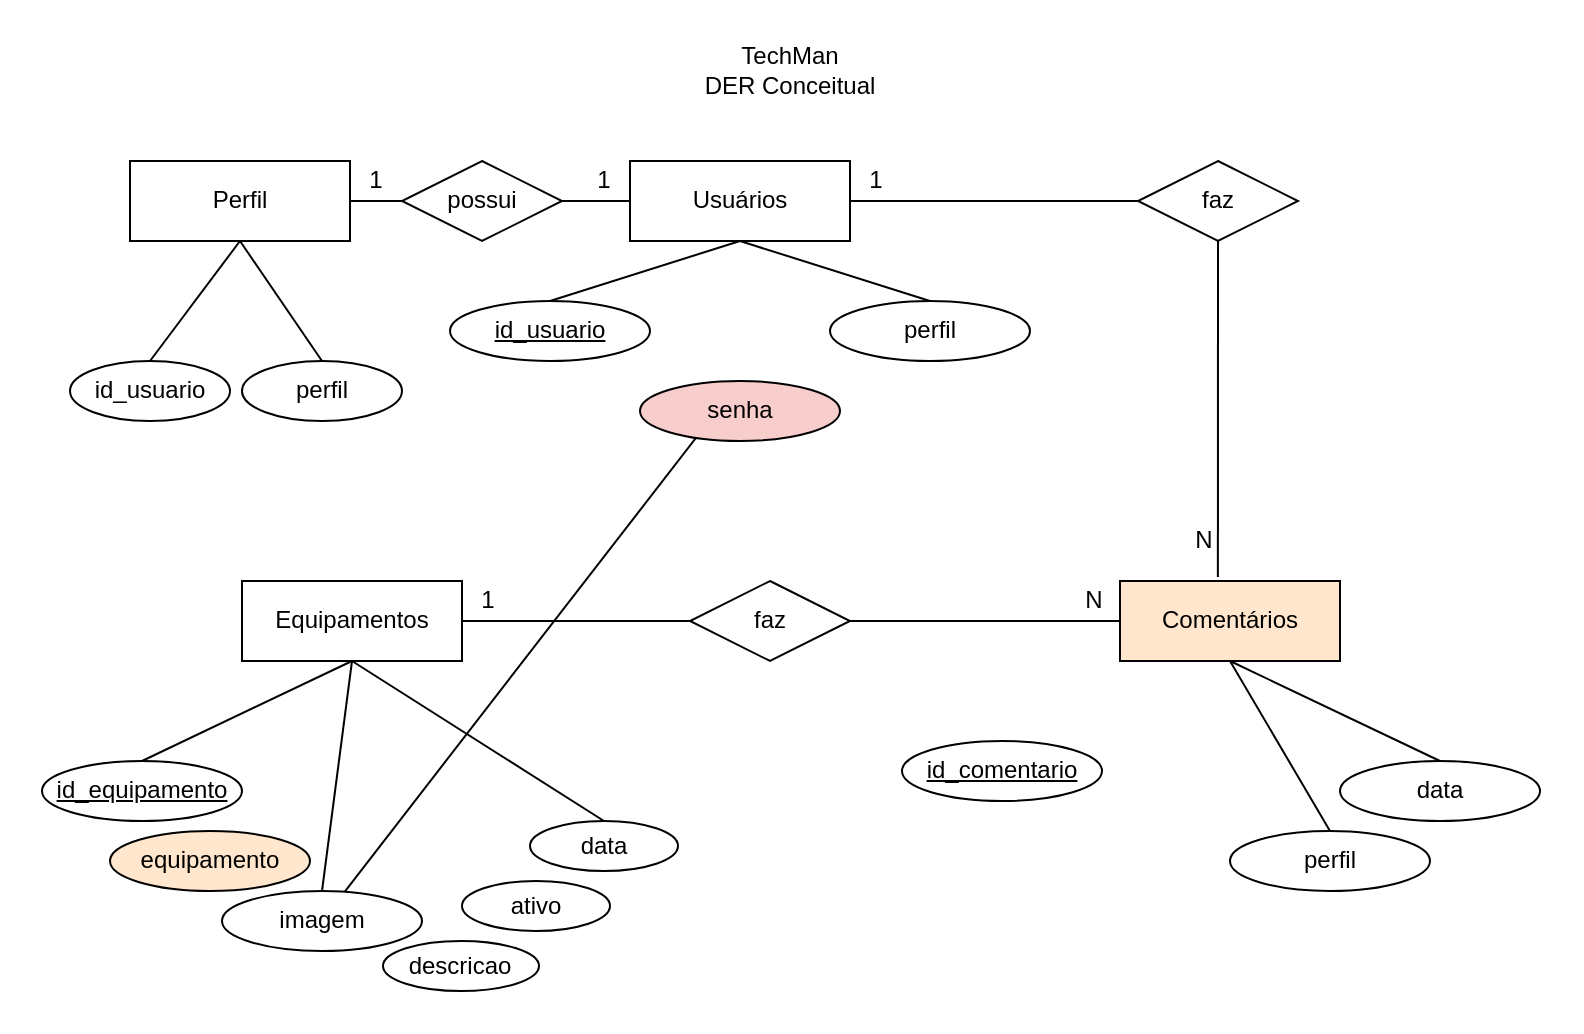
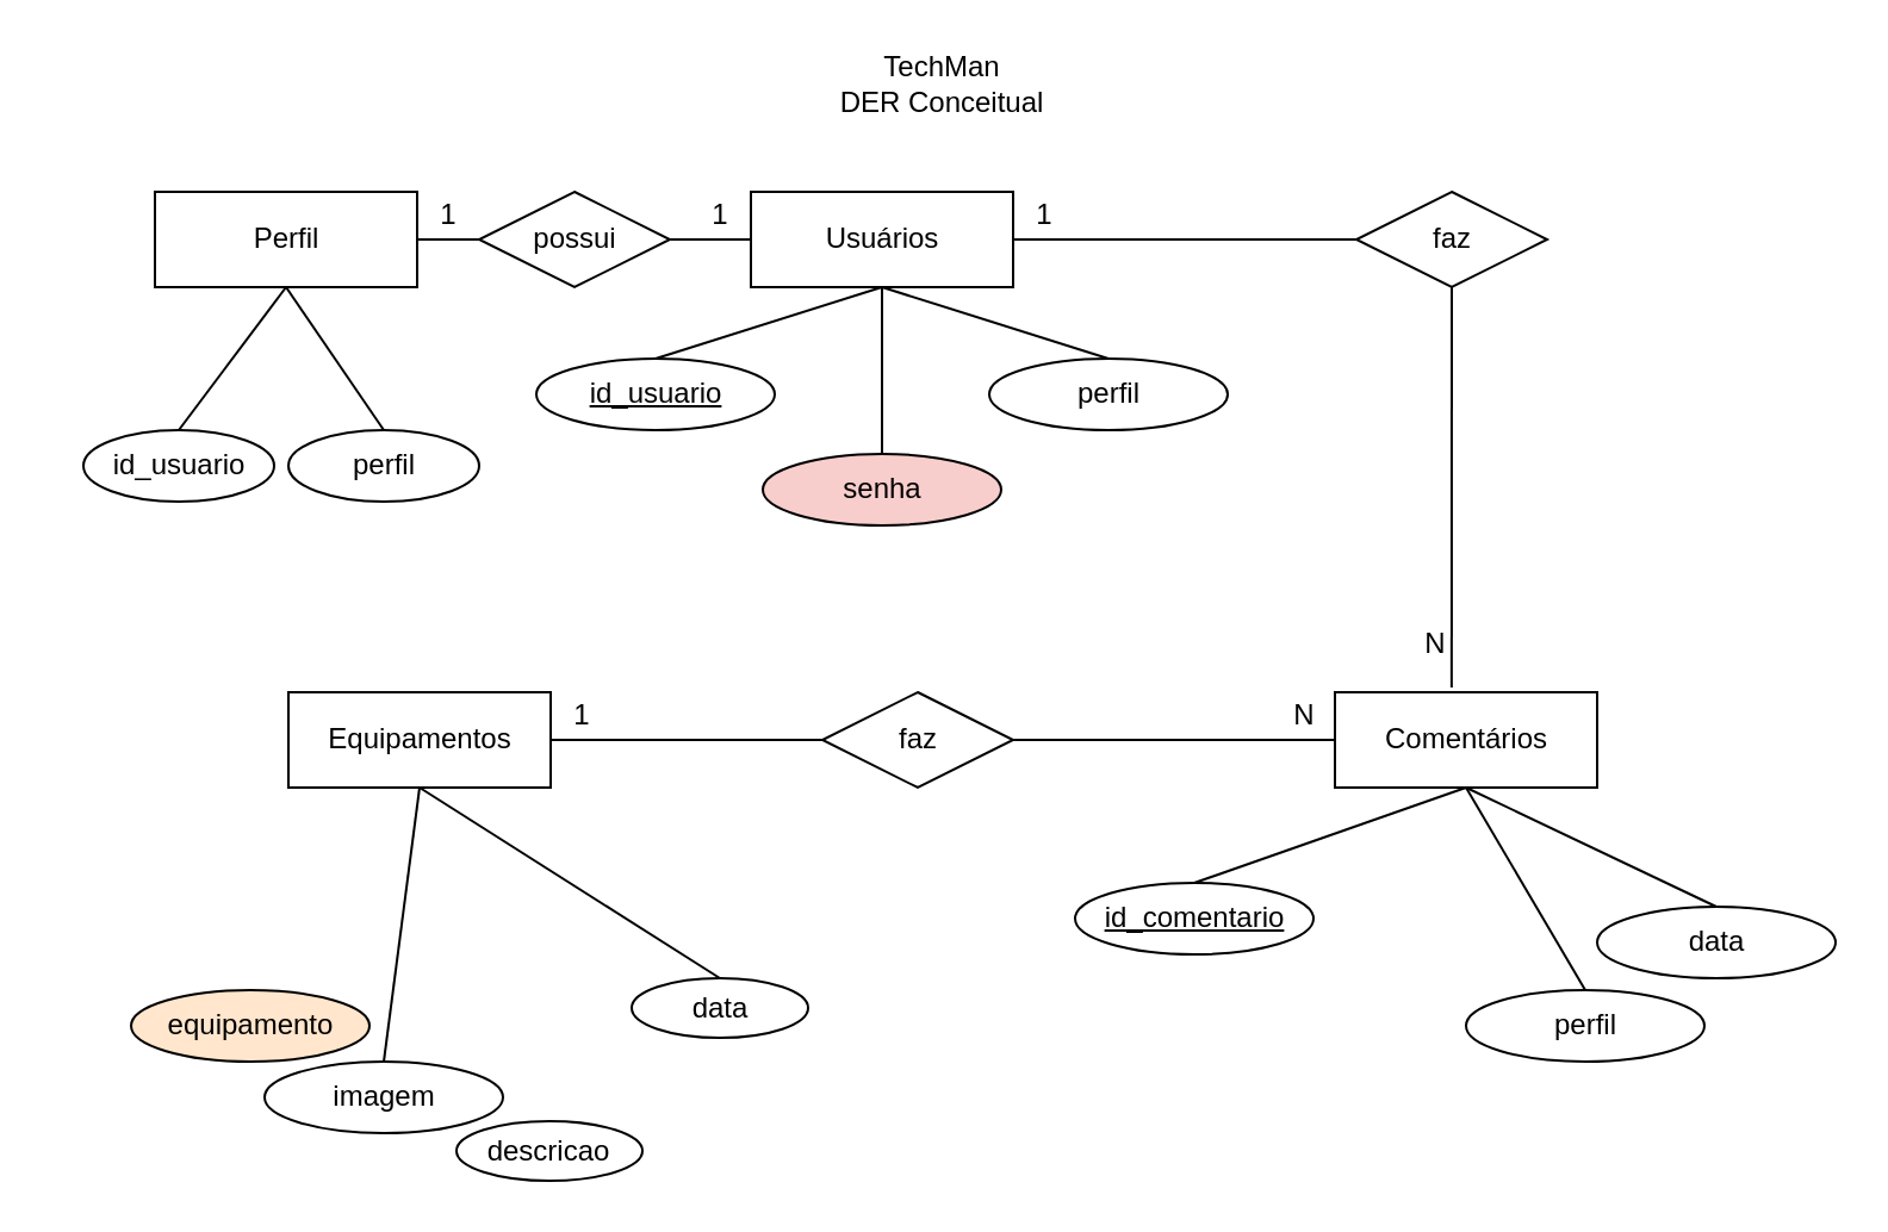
- <mxCell id="4" value="Comentários" style="rounded=0;whiteSpace=wrap;html=1;fillColor=#ffe6cc;" vertex="1" parent="1"><mxGeometry x="559.5" y="290" width="110" height="40" as="geometry" /></mxCell>
+ <mxCell id="4" value="Comentários" style="rounded=0;whiteSpace=wrap;html=1;" vertex="1" parent="1"><mxGeometry x="559.5" y="290" width="110" height="40" as="geometry" /></mxCell>
+ <mxCell id="3" style="edgeStyle=none;rounded=0;orthogonalLoop=1;jettySize=auto;html=1;exitX=0.5;exitY=1;exitDx=0;exitDy=0;entryX=0.5;entryY=0;entryDx=0;entryDy=0;endArrow=none;endFill=0;" edge="1" parent="1" source="4" target="5"><mxGeometry relative="1" as="geometry" /></mxCell>
- <mxCell id="33" style="edgeStyle=none;rounded=0;orthogonalLoop=1;jettySize=auto;html=1;exitX=0.5;exitY=0;exitDx=0;exitDy=0;entryX=0.5;entryY=1;entryDx=0;entryDy=0;endArrow=none;endFill=0;" edge="1" parent="1" source="34" target="32"><mxGeometry relative="1" as="geometry" /></mxCell>
- <mxCell id="14" style="edgeStyle=none;rounded=0;orthogonalLoop=1;jettySize=auto;html=1;exitX=0.5;exitY=0;exitDx=0;exitDy=0;endArrow=none;endFill=0;" edge="1" parent="1" source="15" target="37"><mxGeometry relative="1" as="geometry"><mxPoint x="369.5" y="120" as="targetPoint" /></mxGeometry></mxCell>
+ <mxCell id="14" style="edgeStyle=none;rounded=0;orthogonalLoop=1;jettySize=auto;html=1;exitX=0.5;exitY=0;exitDx=0;exitDy=0;endArrow=none;endFill=0;" edge="1" parent="1" source="15" target="11"><mxGeometry relative="1" as="geometry"><mxPoint x="369.5" y="120" as="targetPoint" /></mxGeometry></mxCell>
- <mxCell id="34" value="id_equipamento" style="ellipse;whiteSpace=wrap;html=1;fontStyle=4" vertex="1" parent="1"><mxGeometry x="20.5" y="380" width="100" height="30" as="geometry" /></mxCell>
- <mxCell id="39" value="ativo" style="ellipse;whiteSpace=wrap;html=1;fontStyle=0" vertex="1" parent="1"><mxGeometry x="230.5" y="440" width="74" height="25" as="geometry" /></mxCell>
